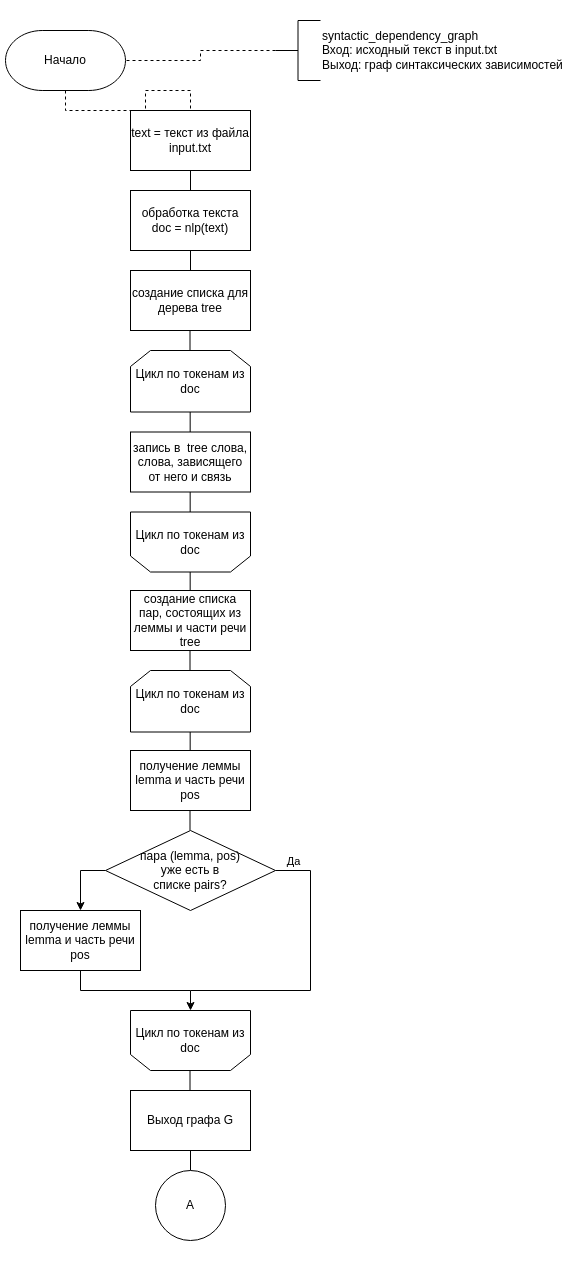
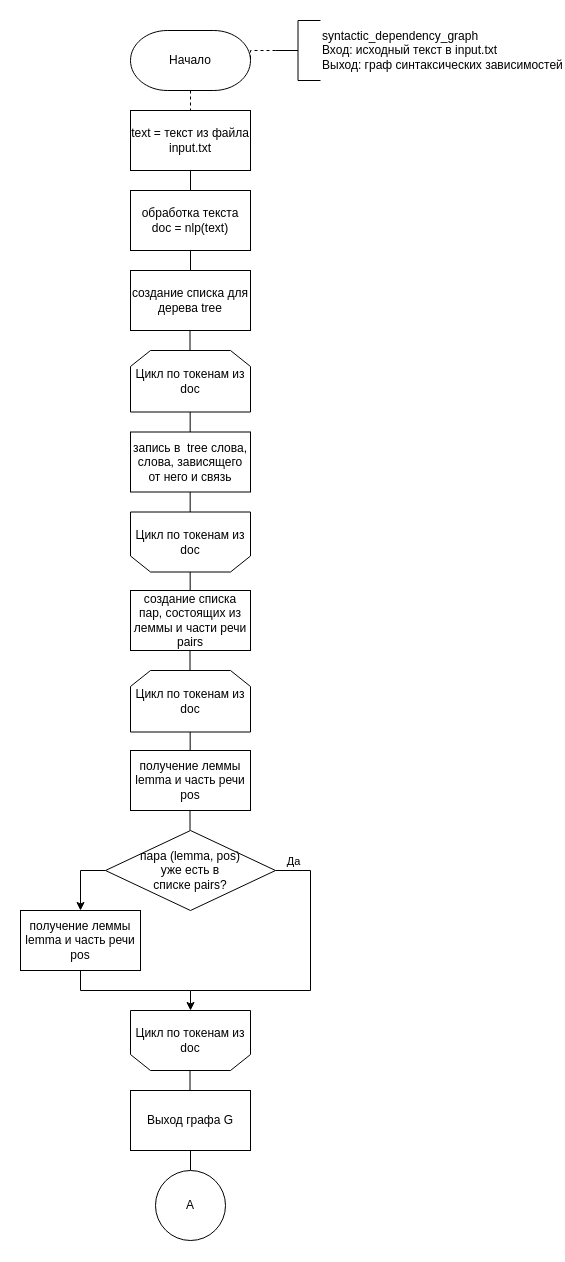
- <mxCell id="3" value="Начало" style="strokeWidth=1;html=1;shape=mxgraph.flowchart.terminator;whiteSpace=wrap;" parent="1" vertex="1"><mxGeometry x="5" y="30" width="120" height="60" as="geometry" /></mxCell>
+ <mxCell id="3" value="Начало" style="strokeWidth=1;html=1;shape=mxgraph.flowchart.terminator;whiteSpace=wrap;" parent="1" vertex="1"><mxGeometry x="130" y="30" width="120" height="60" as="geometry" /></mxCell>
- <mxCell id="25" value="создание списка пар, состоящих из леммы и части речи tree" style="rounded=0;whiteSpace=wrap;html=1;absoluteArcSize=1;arcSize=14;strokeWidth=1;" parent="1" vertex="1"><mxGeometry x="130" y="590" width="120" height="60" as="geometry" /></mxCell>
+ <mxCell id="25" value="создание списка пар, состоящих из леммы и части речи pairs" style="rounded=0;whiteSpace=wrap;html=1;absoluteArcSize=1;arcSize=14;strokeWidth=1;" parent="1" vertex="1"><mxGeometry x="130" y="590" width="120" height="60" as="geometry" /></mxCell>
